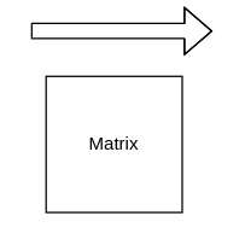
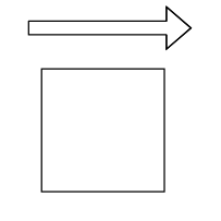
- <mxCell id="4" value="Matrix&lt;br&gt;" style="text;html=1;strokeColor=none;fillColor=none;align=center;verticalAlign=middle;whiteSpace=wrap;rounded=0;" vertex="1" parent="1"><mxGeometry x="55" y="85" width="40" height="20" as="geometry" /></mxCell>
